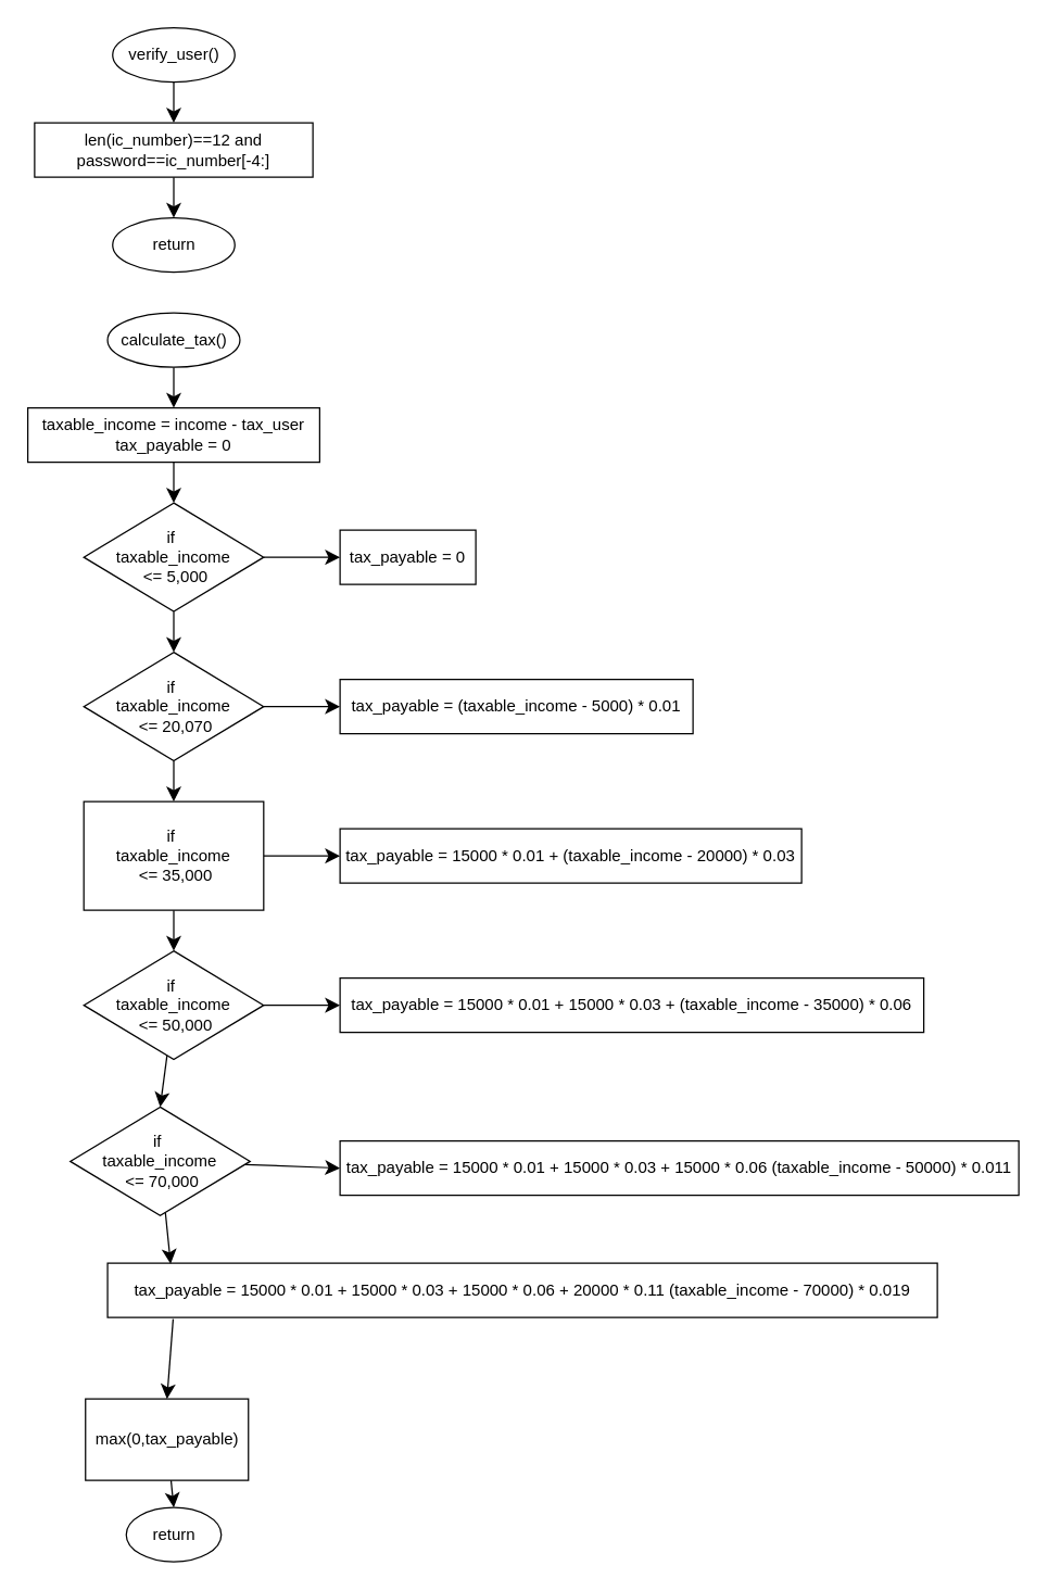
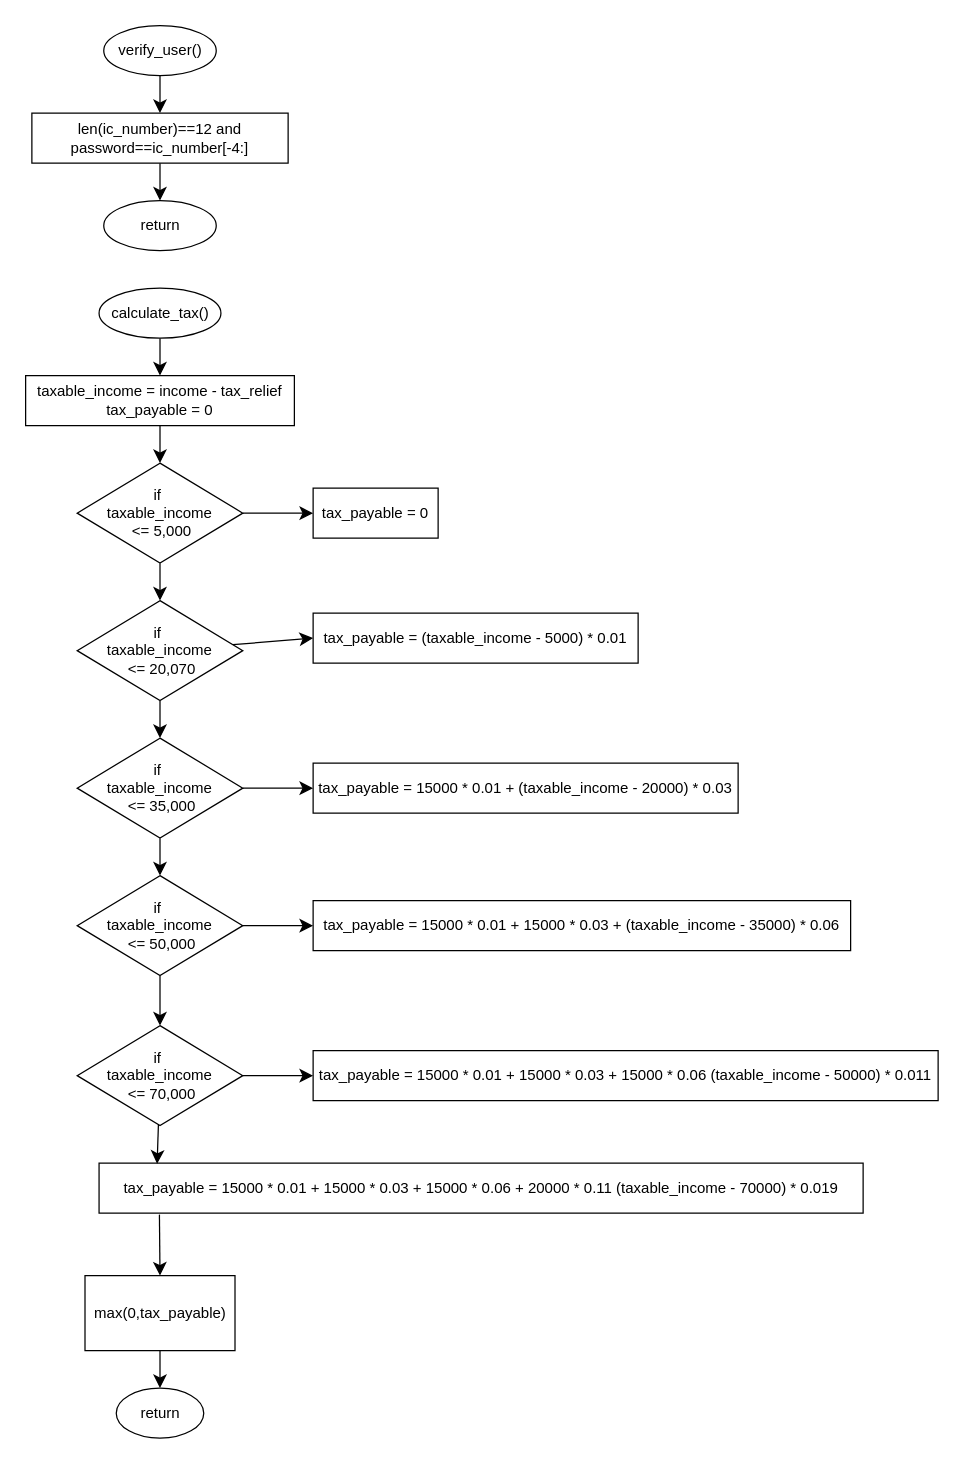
- <mxCell id="10" value="taxable_income = income - tax_user&lt;div&gt;tax_payable = 0&lt;/div&gt;" style="rounded=0;whiteSpace=wrap;html=1;" vertex="1" parent="1"><mxGeometry x="20" y="300" width="215" height="40" as="geometry" /></mxCell>
+ <mxCell id="10" value="taxable_income = income - tax_relief&lt;div&gt;tax_payable = 0&lt;/div&gt;" style="rounded=0;whiteSpace=wrap;html=1;" vertex="1" parent="1"><mxGeometry x="20" y="300" width="215" height="40" as="geometry" /></mxCell>
- <mxCell id="18" value="tax_payable = (taxable_income - 5000) * 0.01" style="rounded=0;whiteSpace=wrap;html=1;" vertex="1" parent="1"><mxGeometry x="250" y="500" width="260" height="40" as="geometry" /></mxCell>
+ <mxCell id="18" value="tax_payable = (taxable_income - 5000) * 0.01" style="rounded=0;whiteSpace=wrap;html=1;" vertex="1" parent="1"><mxGeometry x="250" y="490" width="260" height="40" as="geometry" /></mxCell>
- <mxCell id="21" value="if&amp;nbsp;&lt;div&gt;taxable_income&lt;/div&gt;&lt;div&gt;&amp;nbsp;&amp;lt;= 35,000&lt;/div&gt;" style="whiteSpace=wrap;html=1;rounded=0;" vertex="1" parent="1"><mxGeometry x="61.25" y="590" width="132.5" height="80" as="geometry" /></mxCell>
+ <mxCell id="21" value="if&amp;nbsp;&lt;div&gt;taxable_income&lt;/div&gt;&lt;div&gt;&amp;nbsp;&amp;lt;= 35,000&lt;/div&gt;" style="rhombus;whiteSpace=wrap;html=1;" vertex="1" parent="1"><mxGeometry x="61.25" y="590" width="132.5" height="80" as="geometry" /></mxCell>
- <mxCell id="28" value="if&amp;nbsp;&lt;div&gt;taxable_income&lt;/div&gt;&lt;div&gt;&amp;nbsp;&amp;lt;= 70,000&lt;/div&gt;" style="rhombus;whiteSpace=wrap;html=1;" vertex="1" parent="1"><mxGeometry x="51.25" y="815" width="132.5" height="80" as="geometry" /></mxCell>
+ <mxCell id="28" value="if&amp;nbsp;&lt;div&gt;taxable_income&lt;/div&gt;&lt;div&gt;&amp;nbsp;&amp;lt;= 70,000&lt;/div&gt;" style="rhombus;whiteSpace=wrap;html=1;" vertex="1" parent="1"><mxGeometry x="61.25" y="820" width="132.5" height="80" as="geometry" /></mxCell>
- <mxCell id="33" value="max(0,tax_payable)" style="rounded=0;whiteSpace=wrap;html=1;" vertex="1" parent="1"><mxGeometry x="62.5" y="1030" width="120" height="60" as="geometry" /></mxCell>
+ <mxCell id="33" value="max(0,tax_payable)" style="rounded=0;whiteSpace=wrap;html=1;" vertex="1" parent="1"><mxGeometry x="67.5" y="1020" width="120" height="60" as="geometry" /></mxCell>
